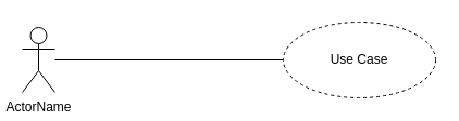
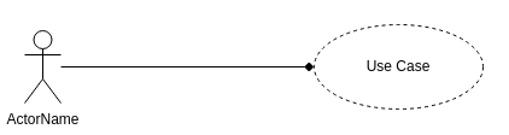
- <mxCell id="4" value="" style="edgeStyle=none;html=1;endArrow=none;verticalAlign=bottom;entryX=0;entryY=0.5;entryDx=0;entryDy=0;" edge="1" parent="1" source="2" target="3"><mxGeometry width="160" relative="1" as="geometry"><mxPoint x="430" y="195" as="sourcePoint" /><mxPoint x="590" y="195" as="targetPoint" /></mxGeometry></mxCell>
+ <mxCell id="4" value="" style="edgeStyle=none;html=1;endArrow=diamond;verticalAlign=bottom;entryX=0;entryY=0.5;entryDx=0;entryDy=0;" edge="1" parent="1" source="2" target="3"><mxGeometry width="160" relative="1" as="geometry"><mxPoint x="430" y="195" as="sourcePoint" /><mxPoint x="590" y="195" as="targetPoint" /></mxGeometry></mxCell>
